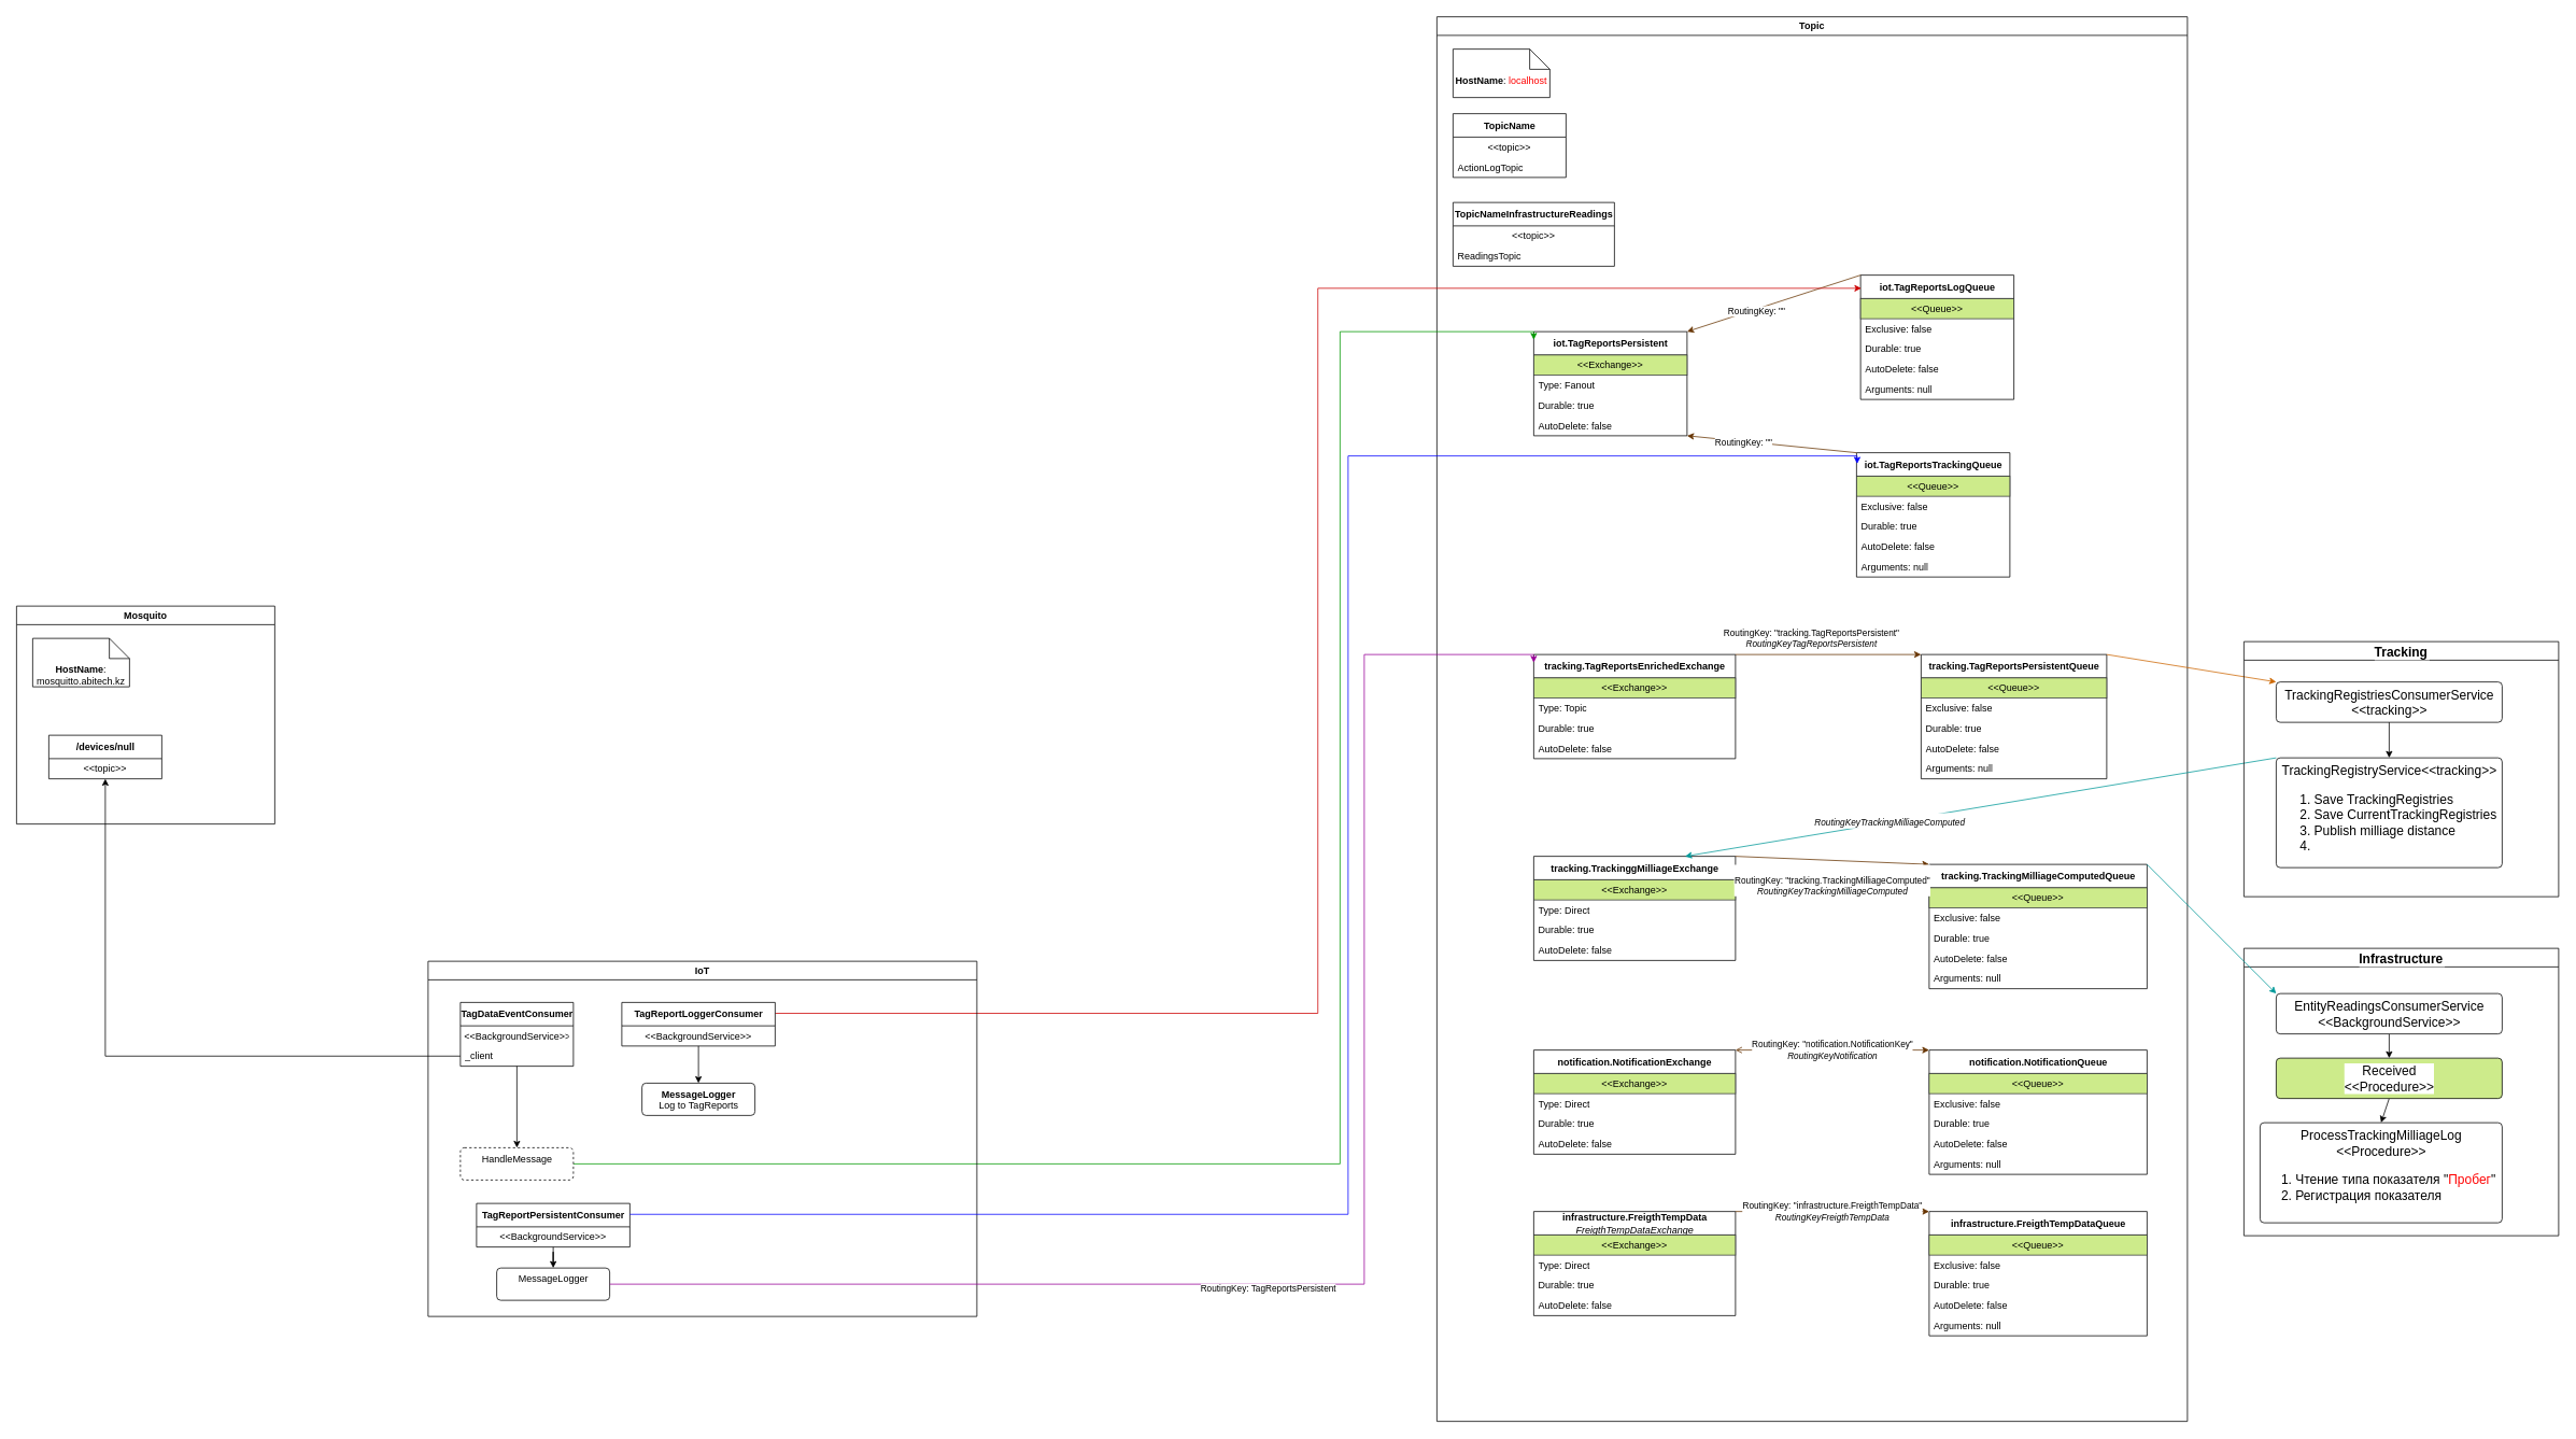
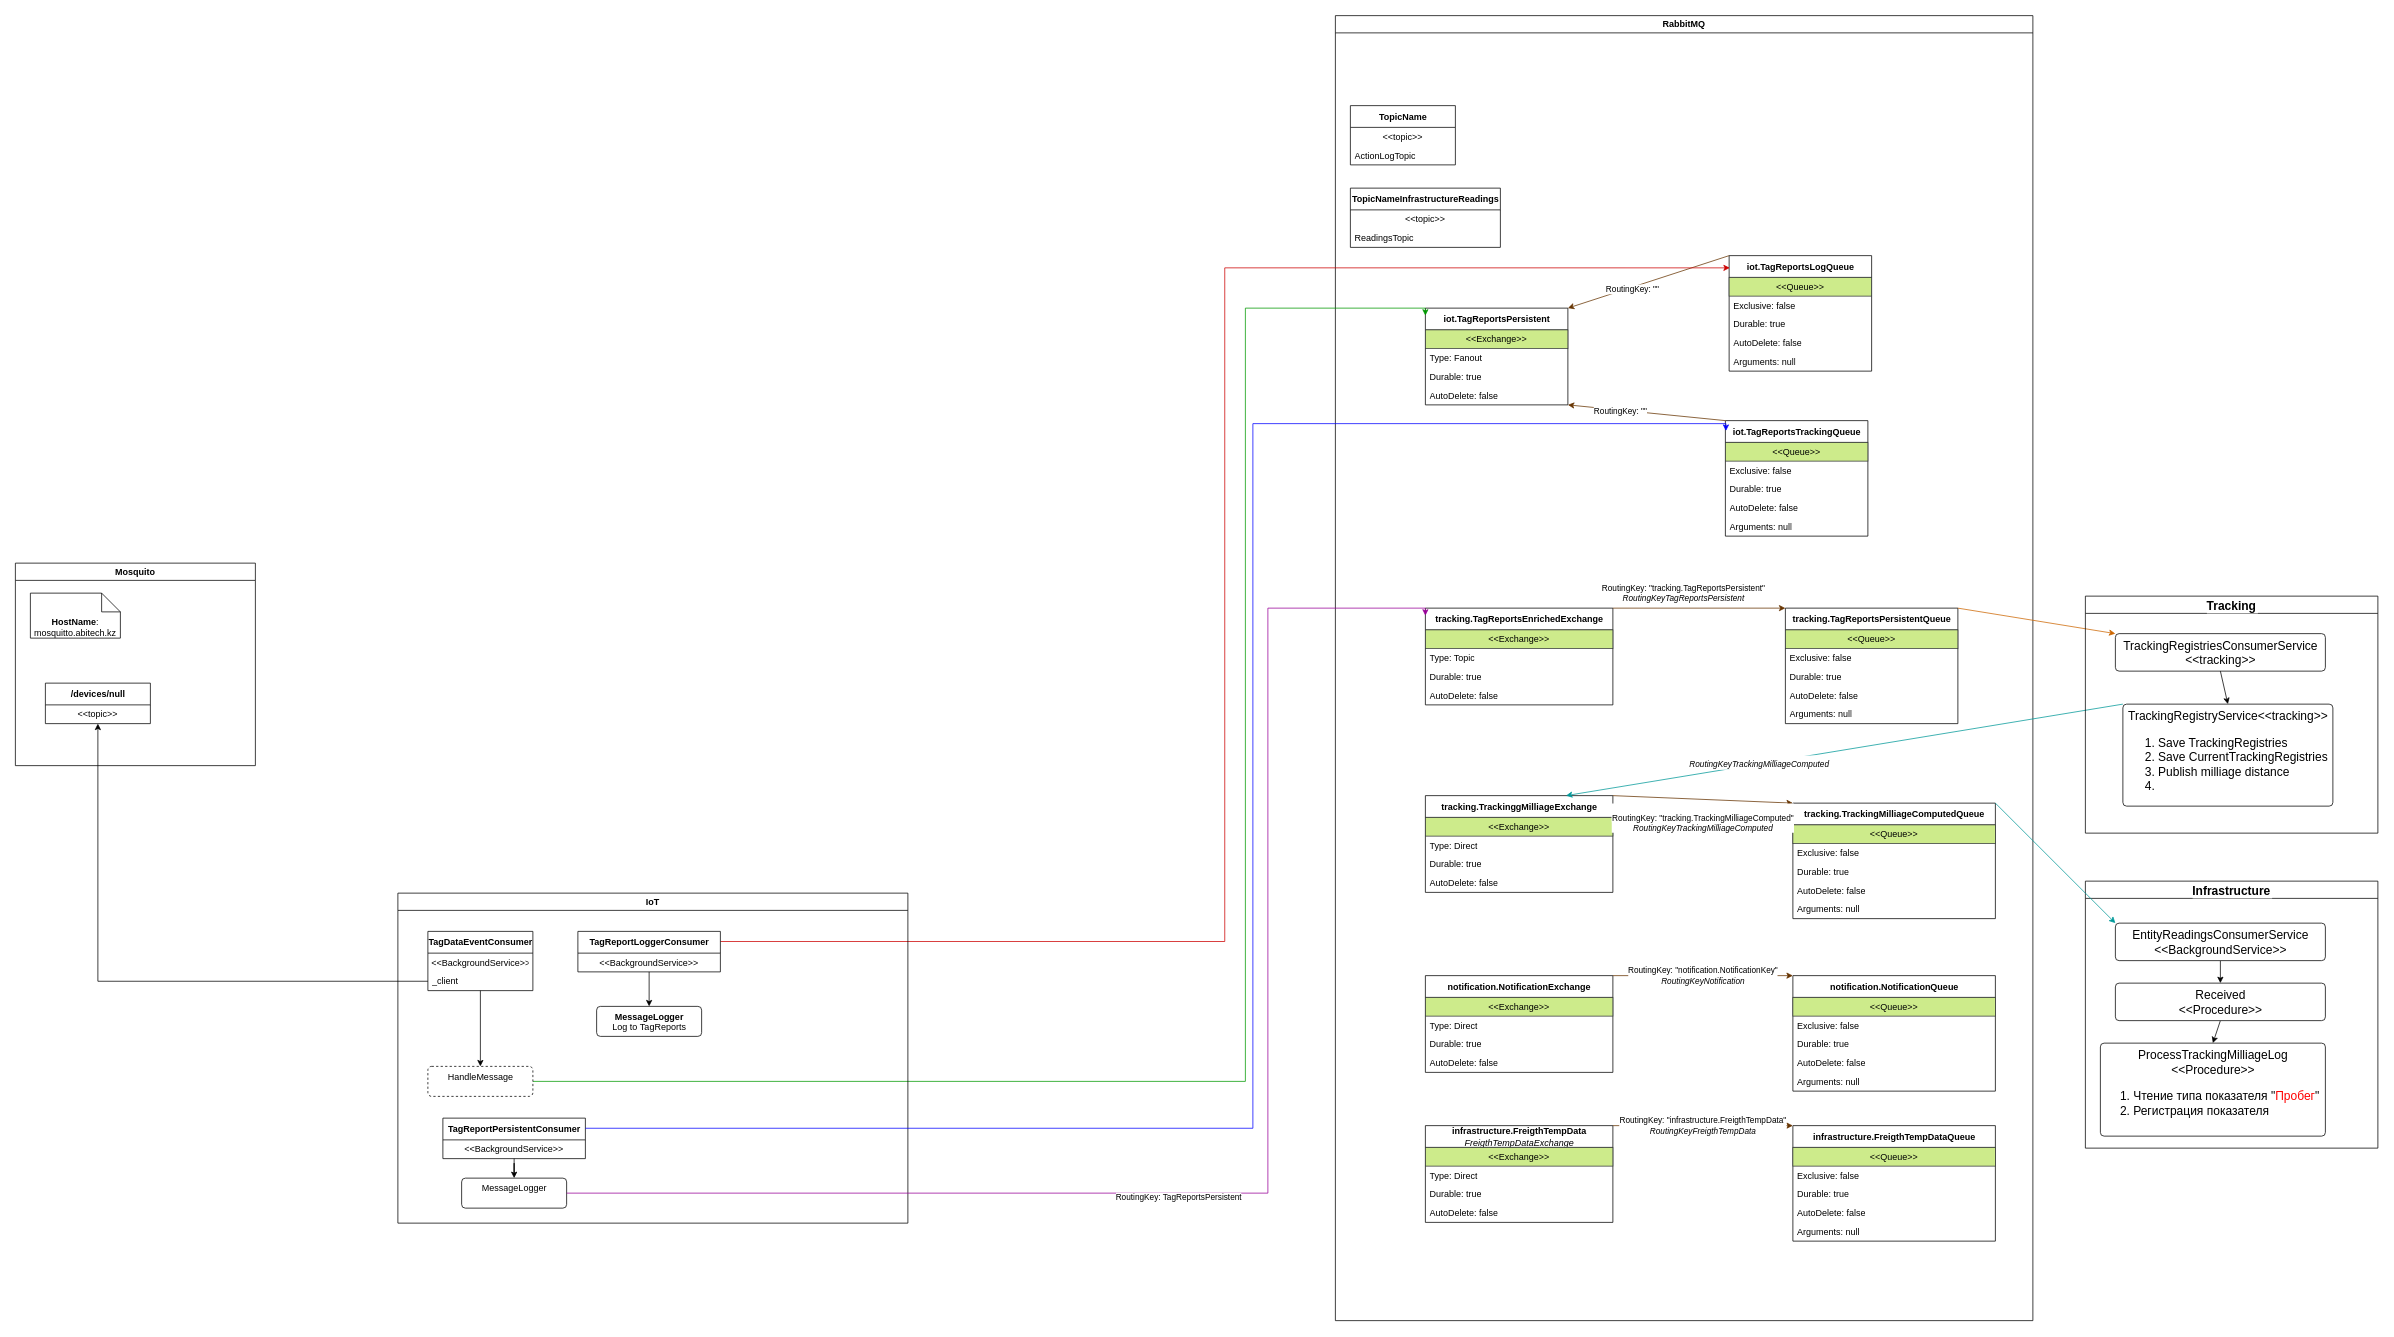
- <mxCell id="6" value="Topic" style="swimlane;whiteSpace=wrap;html=1;" parent="1" vertex="1"><mxGeometry x="1780" y="20" width="930" height="1740" as="geometry"><mxRectangle x="1600" y="-675" width="100" height="30" as="alternateBounds" /></mxGeometry></mxCell>
+ <mxCell id="6" value="RabbitMQ" style="swimlane;whiteSpace=wrap;html=1;" parent="1" vertex="1"><mxGeometry x="1780" y="20" width="930" height="1740" as="geometry"><mxRectangle x="1600" y="-675" width="100" height="30" as="alternateBounds" /></mxGeometry></mxCell>
- <mxCell id="7" value="&lt;b&gt;HostName&lt;/b&gt;: &lt;font color=&quot;#ff0000&quot;&gt;localhost&lt;/font&gt;" style="shape=note2;boundedLbl=1;whiteSpace=wrap;html=1;size=25;verticalAlign=top;align=center;" parent="6" vertex="1"><mxGeometry x="20" y="40" width="120" height="60" as="geometry" /></mxCell>
- <mxCell id="108" value="TrackingRegistryService&amp;lt;&amp;lt;tracking&amp;gt;&amp;gt;&lt;br&gt;&lt;ol&gt;&lt;li style=&quot;border-color: var(--border-color); text-align: left;&quot;&gt;Save TrackingRegistries&lt;/li&gt;&lt;li style=&quot;text-align: left;&quot;&gt;Save CurrentTrackingRegistries&lt;/li&gt;&lt;li style=&quot;text-align: left;&quot;&gt;Publish milliage distance&lt;/li&gt;&lt;li style=&quot;text-align: left;&quot;&gt;&lt;br&gt;&lt;/li&gt;&lt;/ol&gt;" style="html=1;align=center;verticalAlign=top;rounded=1;absoluteArcSize=1;arcSize=10;dashed=0;labelBackgroundColor=#FFFFFF;fontSize=16;fontColor=#000000;" parent="106" vertex="1"><mxGeometry x="40" y="144" width="280" height="136" as="geometry" /></mxCell>
+ <mxCell id="108" value="TrackingRegistryService&amp;lt;&amp;lt;tracking&amp;gt;&amp;gt;&lt;br&gt;&lt;ol&gt;&lt;li style=&quot;border-color: var(--border-color); text-align: left;&quot;&gt;Save TrackingRegistries&lt;/li&gt;&lt;li style=&quot;text-align: left;&quot;&gt;Save CurrentTrackingRegistries&lt;/li&gt;&lt;li style=&quot;text-align: left;&quot;&gt;Publish milliage distance&lt;/li&gt;&lt;li style=&quot;text-align: left;&quot;&gt;&lt;br&gt;&lt;/li&gt;&lt;/ol&gt;" style="html=1;align=center;verticalAlign=top;rounded=1;absoluteArcSize=1;arcSize=10;dashed=0;labelBackgroundColor=#FFFFFF;fontSize=16;fontColor=#000000;" parent="106" vertex="1"><mxGeometry x="50" y="144" width="280" height="136" as="geometry" /></mxCell>
- <mxCell id="81" value="&lt;span style=&quot;border-color: var(--border-color);&quot;&gt;RoutingKey: &quot;notification.NotificationKey&quot;&lt;/span&gt;&lt;br style=&quot;border-color: var(--border-color);&quot;&gt;&lt;i style=&quot;border-color: var(--border-color);&quot;&gt;RoutingKeyNotification&lt;/i&gt;" style="edgeStyle=none;rounded=0;orthogonalLoop=1;jettySize=auto;html=1;exitX=0;exitY=0;exitDx=0;exitDy=0;entryX=1;entryY=0;entryDx=0;entryDy=0;strokeColor=#663300;fontColor=#000000;startArrow=classic;startFill=1;endArrow=open;endFill=0;" parent="6" source="53" target="59" edge="1"><mxGeometry relative="1" as="geometry" /></mxCell>
+ <mxCell id="81" value="&lt;span style=&quot;border-color: var(--border-color);&quot;&gt;RoutingKey: &quot;notification.NotificationKey&quot;&lt;/span&gt;&lt;br style=&quot;border-color: var(--border-color);&quot;&gt;&lt;i style=&quot;border-color: var(--border-color);&quot;&gt;RoutingKeyNotification&lt;/i&gt;" style="edgeStyle=none;rounded=0;orthogonalLoop=1;jettySize=auto;html=1;exitX=0;exitY=0;exitDx=0;exitDy=0;entryX=1;entryY=0;entryDx=0;entryDy=0;strokeColor=#663300;fontColor=#000000;startArrow=classic;startFill=1;endArrow=none;endFill=0;" parent="6" source="53" target="59" edge="1"><mxGeometry relative="1" as="geometry" /></mxCell>
- <mxCell id="114" value="Received&lt;br&gt;&amp;lt;&amp;lt;Procedure&amp;gt;&amp;gt;" style="html=1;align=center;verticalAlign=top;rounded=1;absoluteArcSize=1;arcSize=10;dashed=0;labelBackgroundColor=#FFFFFF;fontSize=16;fontColor=#000000;fillColor=#cdeb8b;" parent="110" vertex="1"><mxGeometry x="40" y="136" width="280" height="50" as="geometry" /></mxCell>
+ <mxCell id="114" value="Received&lt;br&gt;&amp;lt;&amp;lt;Procedure&amp;gt;&amp;gt;" style="html=1;align=center;verticalAlign=top;rounded=1;absoluteArcSize=1;arcSize=10;dashed=0;labelBackgroundColor=#FFFFFF;fontSize=16;fontColor=#000000;" parent="110" vertex="1"><mxGeometry x="40" y="136" width="280" height="50" as="geometry" /></mxCell>
